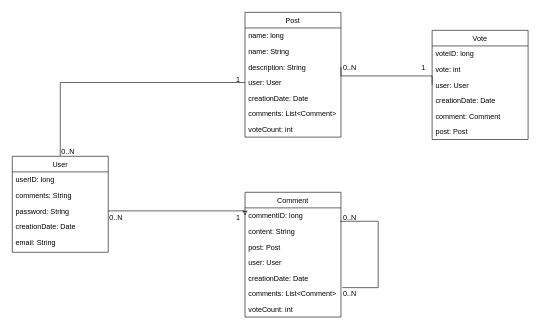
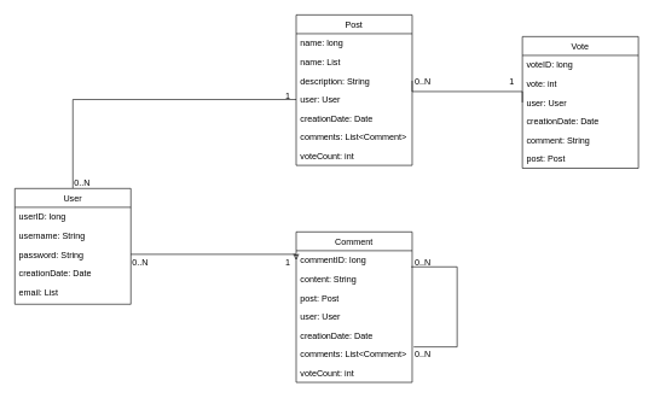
- <mxCell id="4" value="name: String" style="text;align=left;verticalAlign=top;spacingLeft=4;spacingRight=4;overflow=hidden;rotatable=0;points=[[0,0.5],[1,0.5]];portConstraint=eastwest;rounded=0;shadow=0;html=0;" parent="2" vertex="1"><mxGeometry y="52" width="160" height="26" as="geometry" /></mxCell>
+ <mxCell id="4" value="name: List" style="text;align=left;verticalAlign=top;spacingLeft=4;spacingRight=4;overflow=hidden;rotatable=0;points=[[0,0.5],[1,0.5]];portConstraint=eastwest;rounded=0;shadow=0;html=0;" parent="2" vertex="1"><mxGeometry y="52" width="160" height="26" as="geometry" /></mxCell>
- <mxCell id="38" value="comment: Comment" style="text;align=left;verticalAlign=top;spacingLeft=4;spacingRight=4;overflow=hidden;rotatable=0;points=[[0,0.5],[1,0.5]];portConstraint=eastwest;rounded=0;shadow=0;html=0;" vertex="1" parent="33"><mxGeometry y="130" width="160" height="26" as="geometry" /></mxCell>
+ <mxCell id="38" value="comment: String" style="text;align=left;verticalAlign=top;spacingLeft=4;spacingRight=4;overflow=hidden;rotatable=0;points=[[0,0.5],[1,0.5]];portConstraint=eastwest;rounded=0;shadow=0;html=0;" vertex="1" parent="33"><mxGeometry y="130" width="160" height="26" as="geometry" /></mxCell>
- <mxCell id="26" value="comments: String" style="text;align=left;verticalAlign=top;spacingLeft=4;spacingRight=4;overflow=hidden;rotatable=0;points=[[0,0.5],[1,0.5]];portConstraint=eastwest;rounded=0;shadow=0;html=0;" vertex="1" parent="24"><mxGeometry y="52" width="160" height="26" as="geometry" /></mxCell>
+ <mxCell id="26" value="username: String" style="text;align=left;verticalAlign=top;spacingLeft=4;spacingRight=4;overflow=hidden;rotatable=0;points=[[0,0.5],[1,0.5]];portConstraint=eastwest;rounded=0;shadow=0;html=0;" vertex="1" parent="24"><mxGeometry y="52" width="160" height="26" as="geometry" /></mxCell>
- <mxCell id="29" value="email: String" style="text;align=left;verticalAlign=top;spacingLeft=4;spacingRight=4;overflow=hidden;rotatable=0;points=[[0,0.5],[1,0.5]];portConstraint=eastwest;rounded=0;shadow=0;html=0;" vertex="1" parent="24"><mxGeometry y="130" width="160" height="26" as="geometry" /></mxCell>
+ <mxCell id="29" value="email: List" style="text;align=left;verticalAlign=top;spacingLeft=4;spacingRight=4;overflow=hidden;rotatable=0;points=[[0,0.5],[1,0.5]];portConstraint=eastwest;rounded=0;shadow=0;html=0;" vertex="1" parent="24"><mxGeometry y="130" width="160" height="26" as="geometry" /></mxCell>
